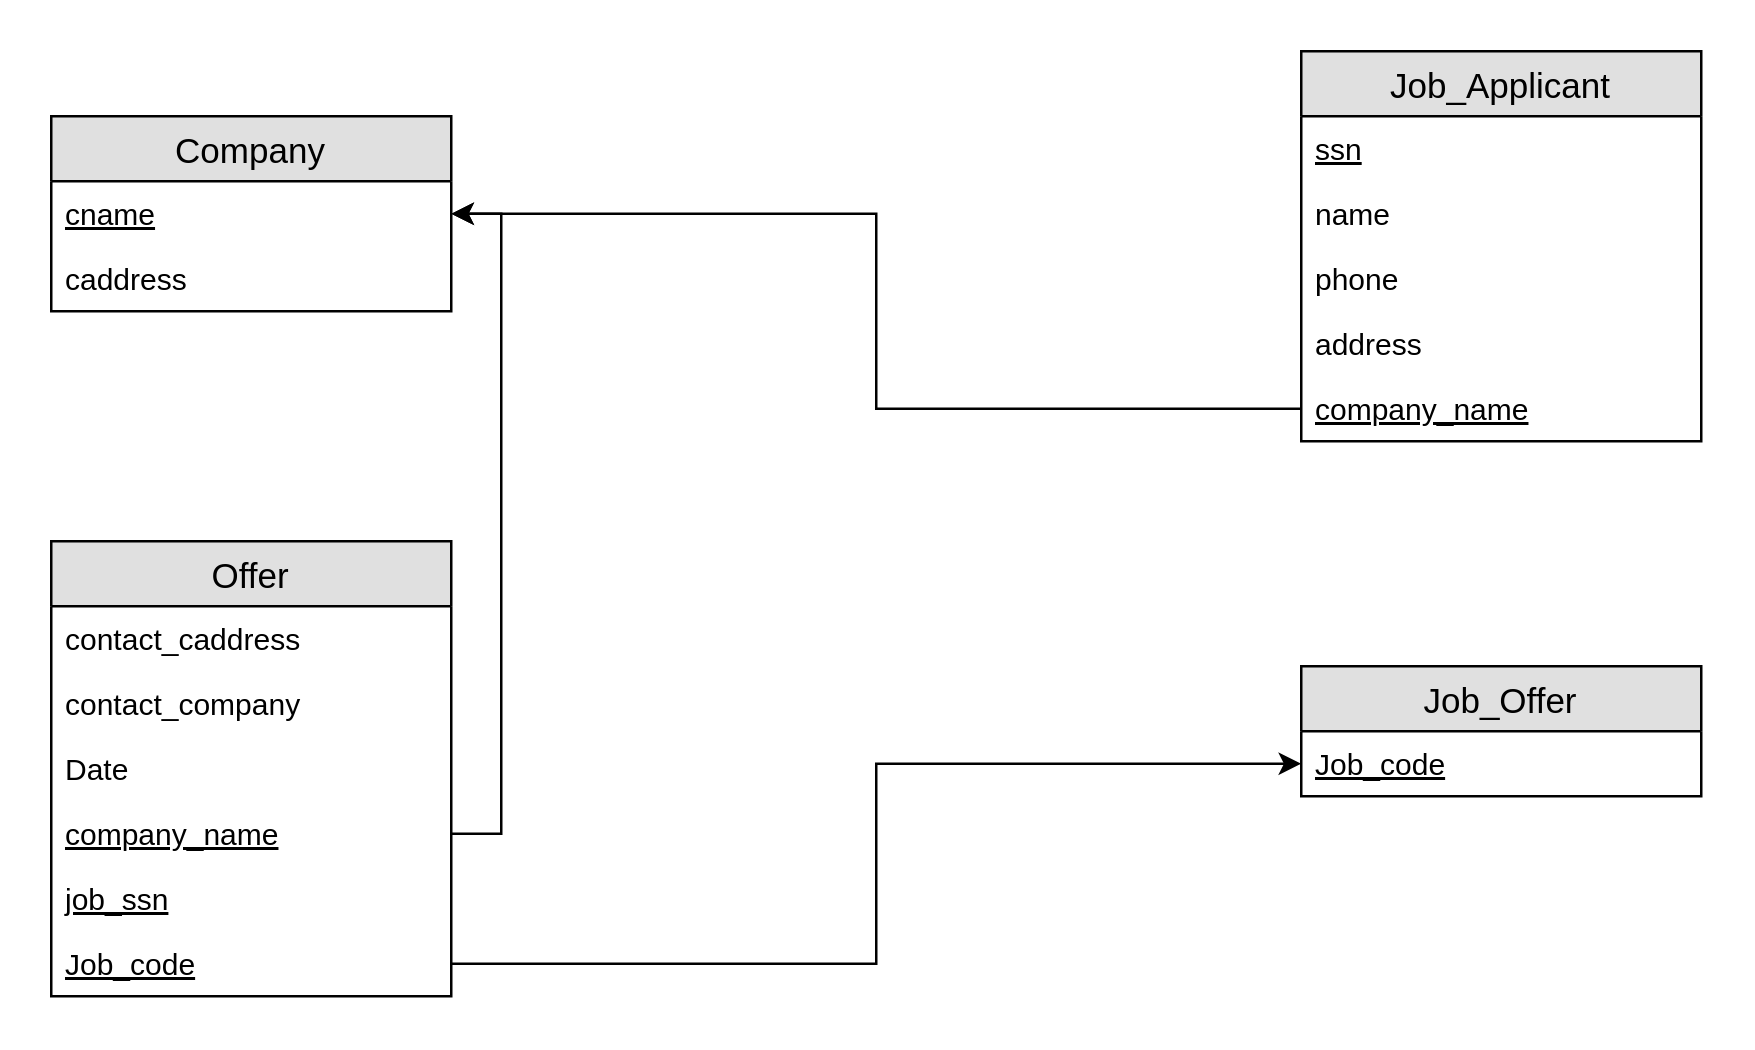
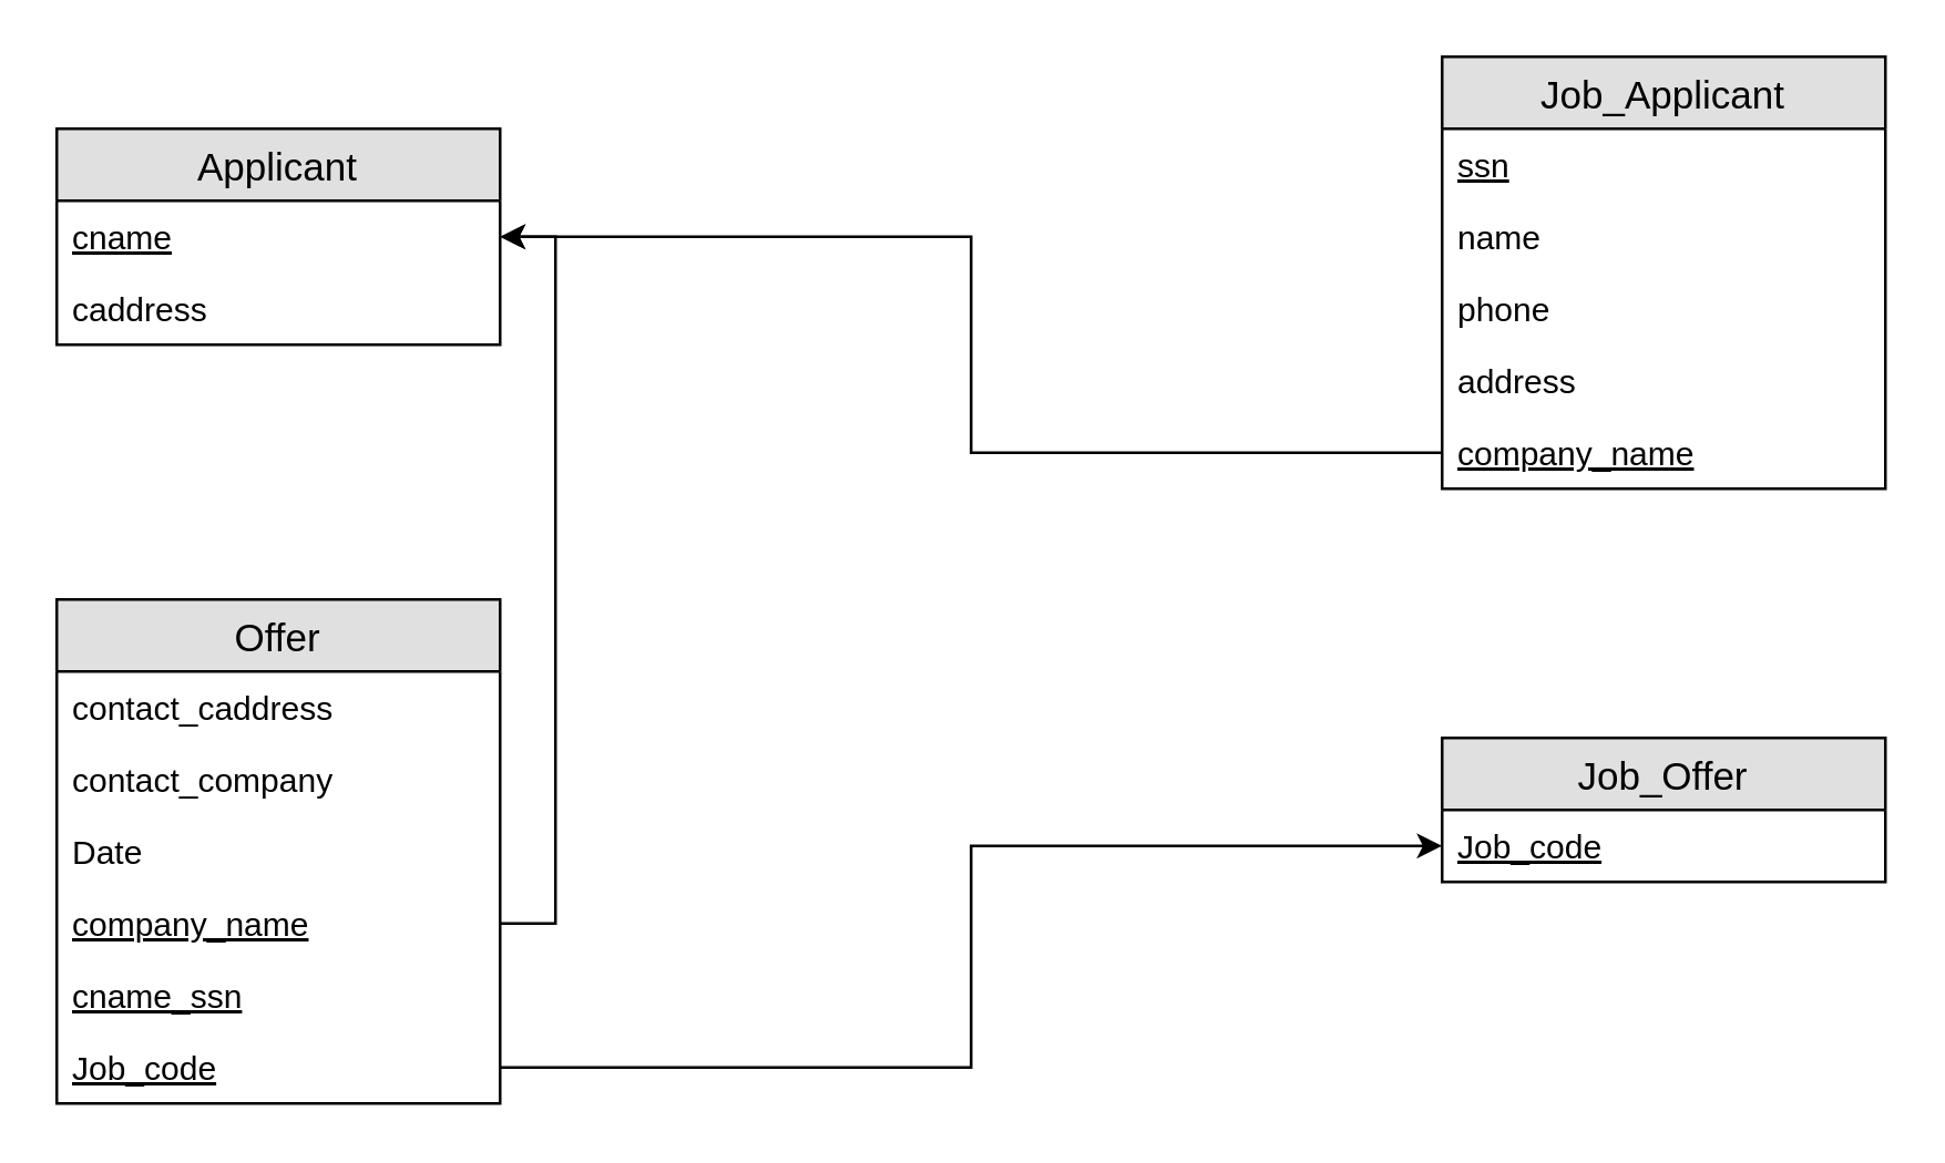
- <mxCell id="2" value="Company" style="swimlane;fontStyle=0;childLayout=stackLayout;horizontal=1;startSize=26;fillColor=#e0e0e0;horizontalStack=0;resizeParent=1;resizeParentMax=0;resizeLast=0;collapsible=1;marginBottom=0;swimlaneFillColor=#ffffff;align=center;fontSize=14;" vertex="1" parent="1"><mxGeometry x="20" y="46" width="160" height="78" as="geometry" /></mxCell>
+ <mxCell id="2" value="Applicant" style="swimlane;fontStyle=0;childLayout=stackLayout;horizontal=1;startSize=26;fillColor=#e0e0e0;horizontalStack=0;resizeParent=1;resizeParentMax=0;resizeLast=0;collapsible=1;marginBottom=0;swimlaneFillColor=#ffffff;align=center;fontSize=14;" vertex="1" parent="1"><mxGeometry x="20" y="46" width="160" height="78" as="geometry" /></mxCell>
- <mxCell id="16" value="job_ssn" style="text;strokeColor=none;fillColor=none;spacingLeft=4;spacingRight=4;overflow=hidden;rotatable=0;points=[[0,0.5],[1,0.5]];portConstraint=eastwest;fontSize=12;fontStyle=4" vertex="1" parent="11"><mxGeometry y="130" width="160" height="26" as="geometry" /></mxCell>
+ <mxCell id="16" value="cname_ssn" style="text;strokeColor=none;fillColor=none;spacingLeft=4;spacingRight=4;overflow=hidden;rotatable=0;points=[[0,0.5],[1,0.5]];portConstraint=eastwest;fontSize=12;fontStyle=4" vertex="1" parent="11"><mxGeometry y="130" width="160" height="26" as="geometry" /></mxCell>
